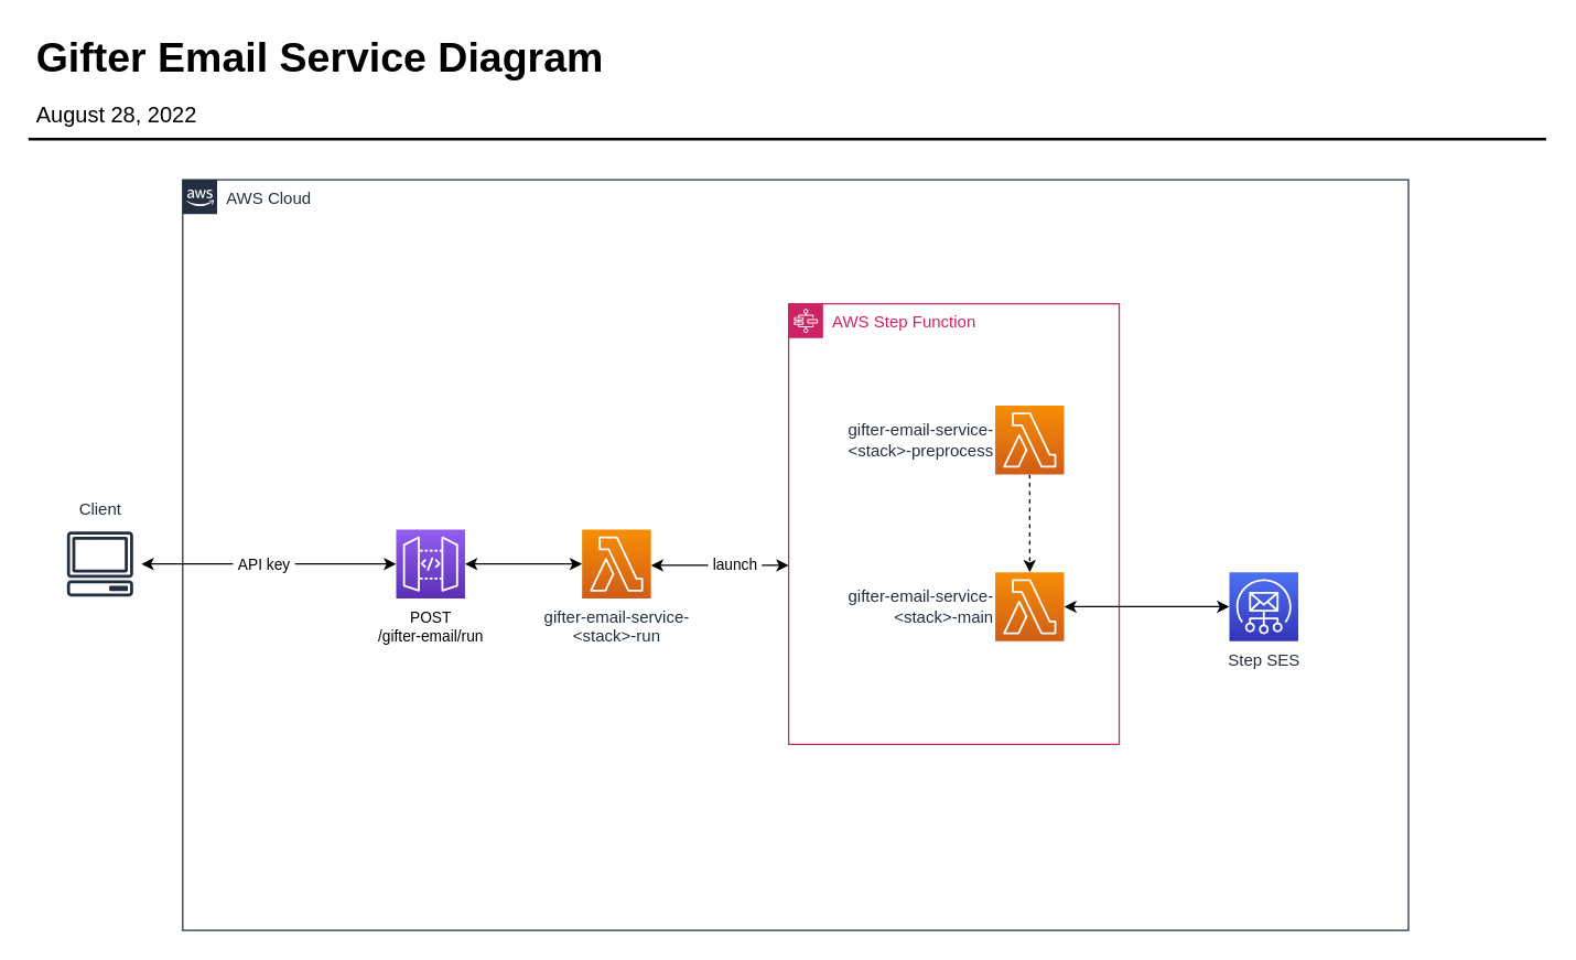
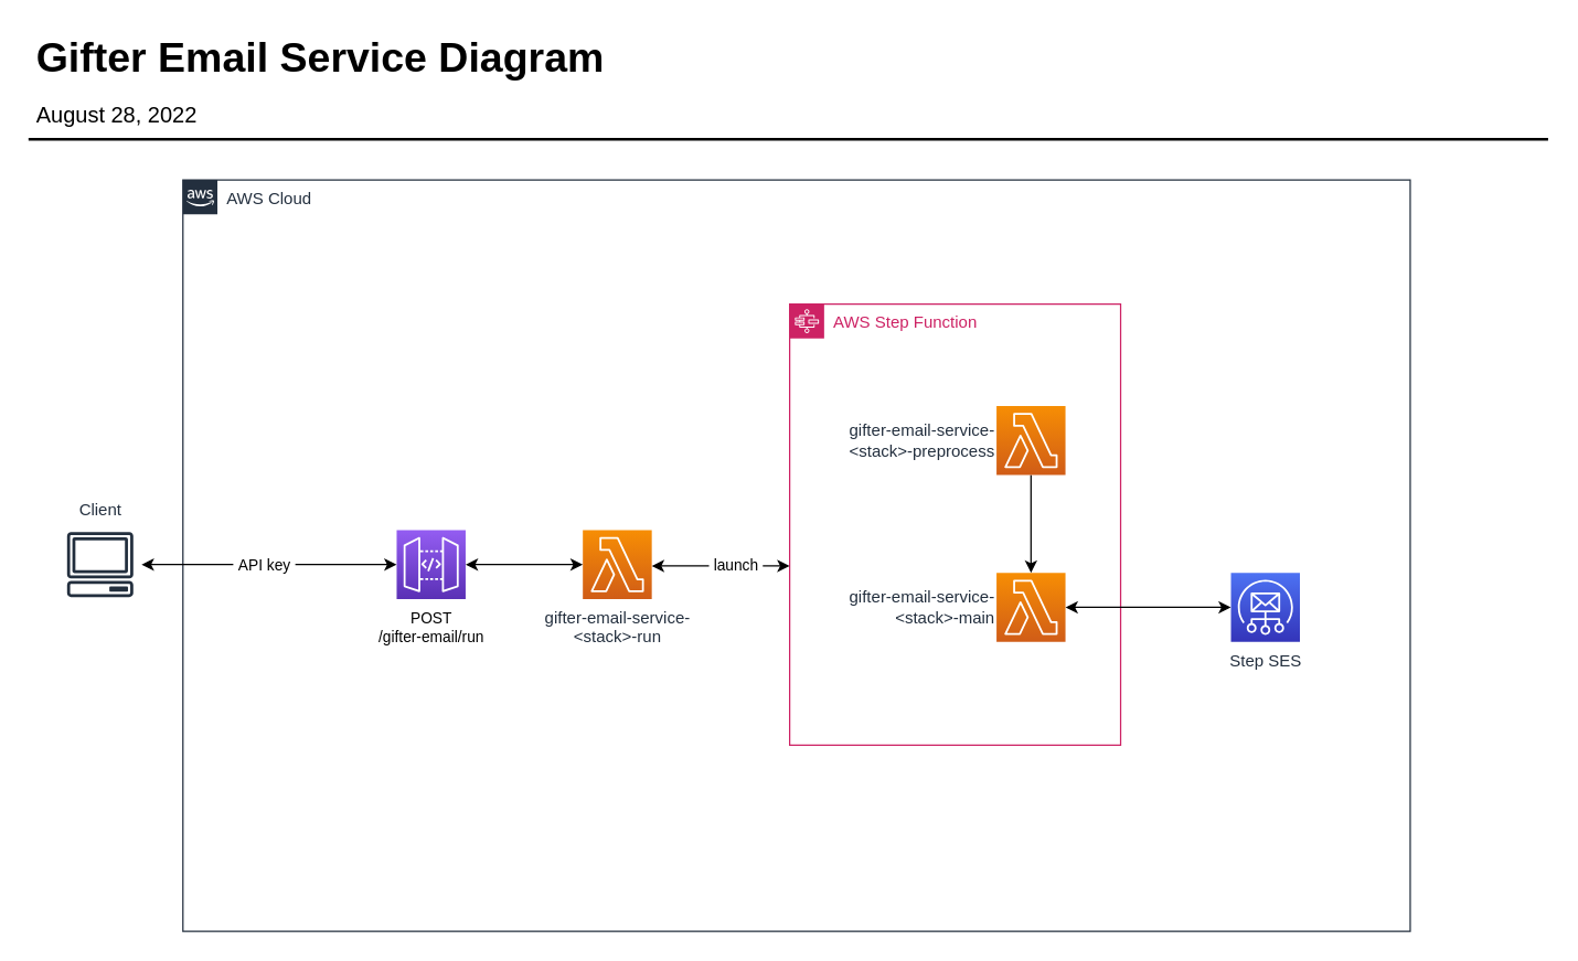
- <mxCell id="4" style="edgeStyle=orthogonalEdgeStyle;rounded=0;orthogonalLoop=1;jettySize=auto;html=1;entryX=0.5;entryY=0;entryDx=0;entryDy=0;entryPerimeter=0;dashed=1;" parent="3" source="5" target="6" edge="1"><mxGeometry relative="1" as="geometry" /></mxCell>
+ <mxCell id="4" style="edgeStyle=orthogonalEdgeStyle;rounded=0;orthogonalLoop=1;jettySize=auto;html=1;entryX=0.5;entryY=0;entryDx=0;entryDy=0;entryPerimeter=0;" parent="3" source="5" target="6" edge="1"><mxGeometry relative="1" as="geometry" /></mxCell>
